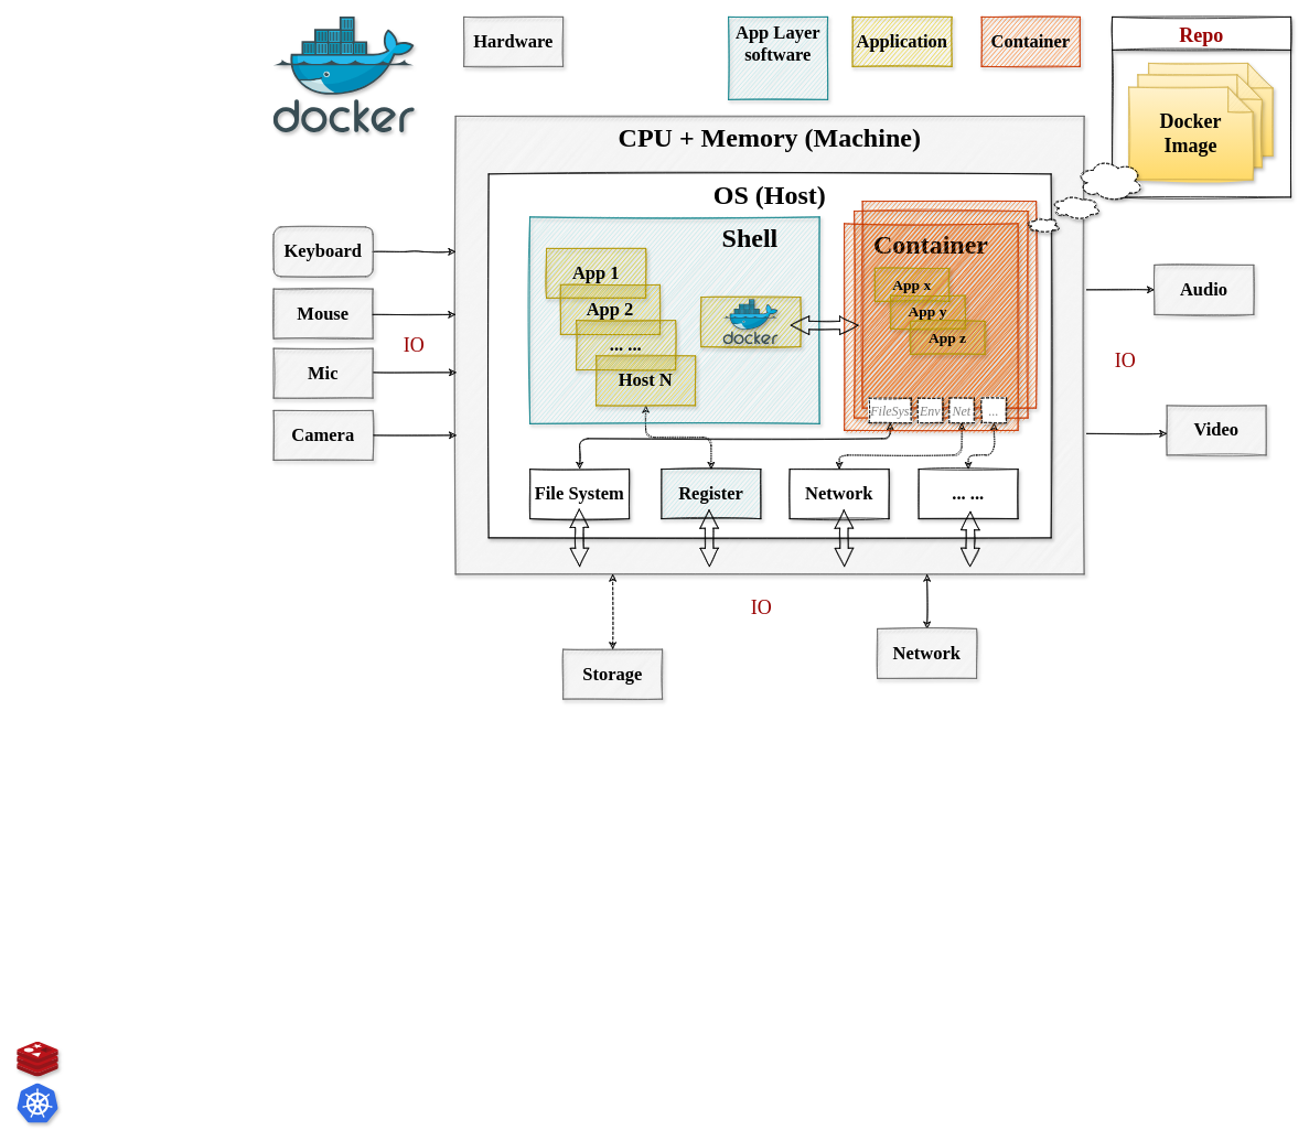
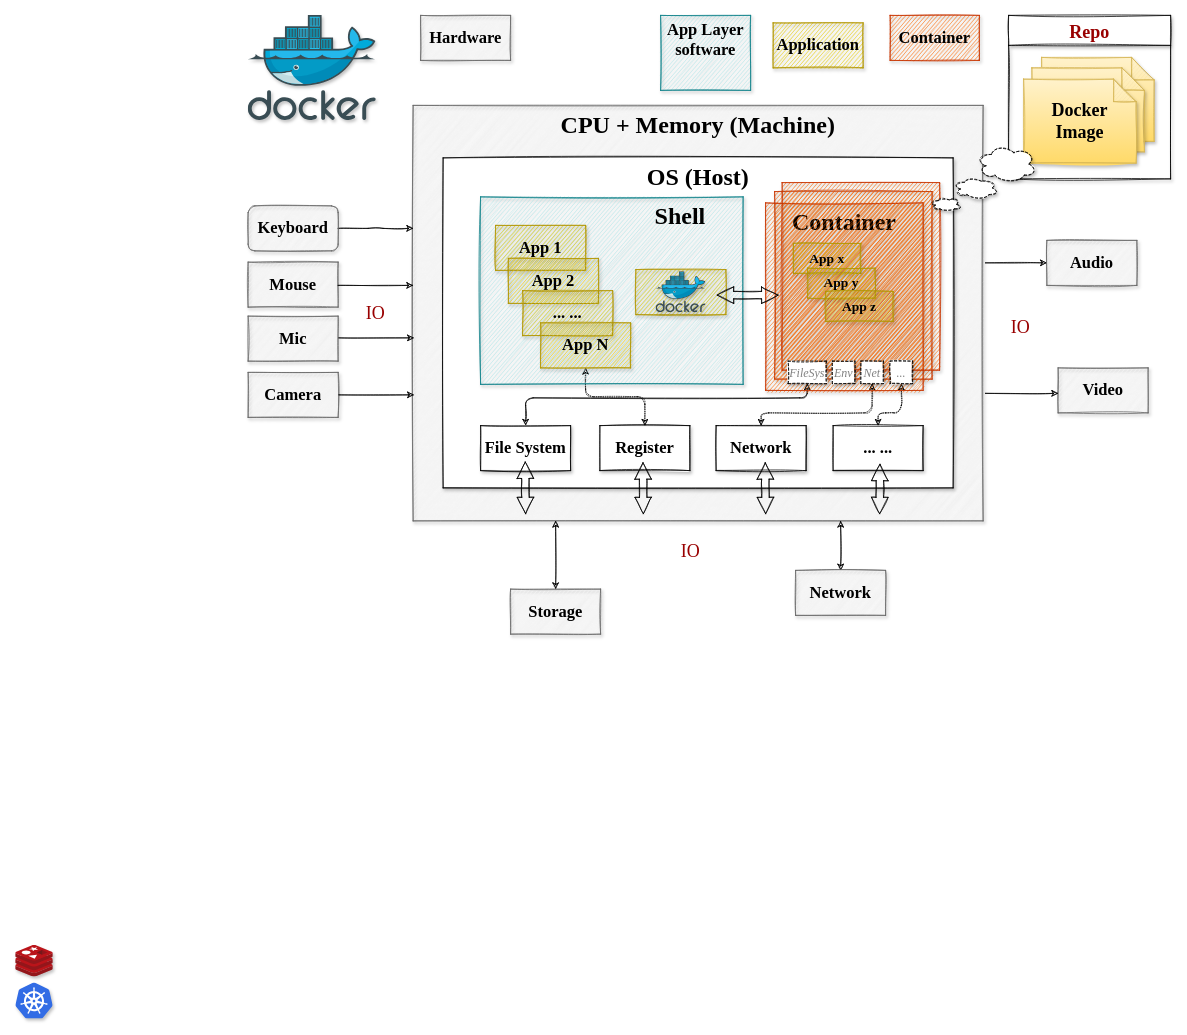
- <mxCell id="26" value="Application" style="whiteSpace=wrap;html=1;shadow=1;fontSize=22;verticalAlign=middle;fontStyle=1;rounded=0;sketch=1;fillColor=#e3c800;strokeColor=#B09500;fontFamily=Ink Free;fontColor=#000000;" vertex="1" parent="1"><mxGeometry x="1030" y="20" width="120" height="60" as="geometry" /></mxCell>
+ <mxCell id="26" value="Application" style="whiteSpace=wrap;html=1;shadow=1;fontSize=22;verticalAlign=middle;fontStyle=1;rounded=0;sketch=1;fillColor=#e3c800;strokeColor=#B09500;fontFamily=Ink Free;fontColor=#000000;" vertex="1" parent="1"><mxGeometry x="1030" y="30" width="120" height="60" as="geometry" /></mxCell>
- <mxCell id="30" value="Host N" style="whiteSpace=wrap;html=1;shadow=1;fontSize=22;verticalAlign=middle;fontStyle=1;rounded=0;sketch=1;fillColor=#e3c800;strokeColor=#B09500;fontFamily=Ink Free;fontColor=#000000;" vertex="1" parent="1"><mxGeometry x="720" y="430" width="120" height="60" as="geometry" /></mxCell>
+ <mxCell id="30" value="App N" style="whiteSpace=wrap;html=1;shadow=1;fontSize=22;verticalAlign=middle;fontStyle=1;rounded=0;sketch=1;fillColor=#e3c800;strokeColor=#B09500;fontFamily=Ink Free;fontColor=#000000;" vertex="1" parent="1"><mxGeometry x="720" y="430" width="120" height="60" as="geometry" /></mxCell>
- <mxCell id="23" value="Register" style="whiteSpace=wrap;html=1;shadow=1;fontSize=22;verticalAlign=middle;fontStyle=1;rounded=0;sketch=1;fontFamily=Ink Free;fillColor=#b0e3e6;" vertex="1" parent="1"><mxGeometry x="799" y="567" width="120" height="60" as="geometry" /></mxCell>
+ <mxCell id="23" value="Register" style="whiteSpace=wrap;html=1;shadow=1;fontSize=22;verticalAlign=middle;fontStyle=1;rounded=0;sketch=1;fontFamily=Ink Free;" vertex="1" parent="1"><mxGeometry x="799" y="567" width="120" height="60" as="geometry" /></mxCell>
- <mxCell id="10" style="edgeStyle=orthogonalEdgeStyle;sketch=1;orthogonalLoop=1;jettySize=auto;html=1;exitX=0.5;exitY=0;exitDx=0;exitDy=0;fontFamily=Comic Sans MS;fontSize=22;entryX=0.25;entryY=1;entryDx=0;entryDy=0;startArrow=classic;startFill=1;dashed=1;" edge="1" parent="1" source="11" target="5"><mxGeometry relative="1" as="geometry" /></mxCell>
+ <mxCell id="10" style="edgeStyle=orthogonalEdgeStyle;sketch=1;orthogonalLoop=1;jettySize=auto;html=1;exitX=0.5;exitY=0;exitDx=0;exitDy=0;fontFamily=Comic Sans MS;fontSize=22;entryX=0.25;entryY=1;entryDx=0;entryDy=0;startArrow=classic;startFill=1;" edge="1" parent="1" source="11" target="5"><mxGeometry relative="1" as="geometry" /></mxCell>
